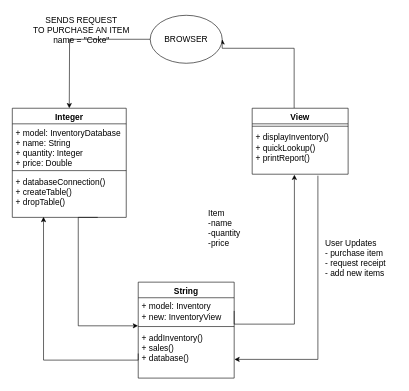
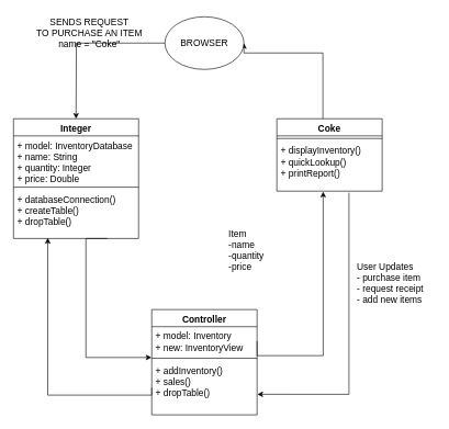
- <mxCell id="13" value="View" style="swimlane;fontStyle=1;align=center;verticalAlign=top;childLayout=stackLayout;horizontal=1;startSize=26;horizontalStack=0;resizeParent=1;resizeParentMax=0;resizeLast=0;collapsible=1;marginBottom=0;fontSize=14;" vertex="1" parent="1"><mxGeometry x="420" y="180" width="160" height="110" as="geometry" /></mxCell>
+ <mxCell id="13" value="Coke" style="swimlane;fontStyle=1;align=center;verticalAlign=top;childLayout=stackLayout;horizontal=1;startSize=26;horizontalStack=0;resizeParent=1;resizeParentMax=0;resizeLast=0;collapsible=1;marginBottom=0;fontSize=14;" vertex="1" parent="1"><mxGeometry x="420" y="180" width="160" height="110" as="geometry" /></mxCell>
- <mxCell id="17" value="String" style="swimlane;fontStyle=1;align=center;verticalAlign=top;childLayout=stackLayout;horizontal=1;startSize=26;horizontalStack=0;resizeParent=1;resizeParentMax=0;resizeLast=0;collapsible=1;marginBottom=0;fontSize=14;" vertex="1" parent="1"><mxGeometry x="230" y="470" width="160" height="160" as="geometry" /></mxCell>
+ <mxCell id="17" value="Controller" style="swimlane;fontStyle=1;align=center;verticalAlign=top;childLayout=stackLayout;horizontal=1;startSize=26;horizontalStack=0;resizeParent=1;resizeParentMax=0;resizeLast=0;collapsible=1;marginBottom=0;fontSize=14;" vertex="1" parent="1"><mxGeometry x="230" y="470" width="160" height="160" as="geometry" /></mxCell>
- <mxCell id="20" value="+ addInventory()&#10;+ sales()&#10;+ database()&#10;" style="text;strokeColor=none;fillColor=none;align=left;verticalAlign=top;spacingLeft=4;spacingRight=4;overflow=hidden;rotatable=0;points=[[0,0.5],[1,0.5]];portConstraint=eastwest;fontSize=14;" vertex="1" parent="17"><mxGeometry y="78" width="160" height="82" as="geometry" /></mxCell>
+ <mxCell id="20" value="+ addInventory()&#10;+ sales()&#10;+ dropTable()&#10;" style="text;strokeColor=none;fillColor=none;align=left;verticalAlign=top;spacingLeft=4;spacingRight=4;overflow=hidden;rotatable=0;points=[[0,0.5],[1,0.5]];portConstraint=eastwest;fontSize=14;" vertex="1" parent="17"><mxGeometry y="78" width="160" height="82" as="geometry" /></mxCell>
